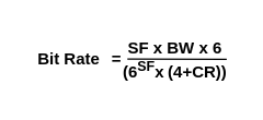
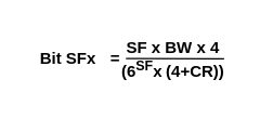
- <mxCell id="5" value="SF x BW x 6" style="text;html=1;align=center;verticalAlign=middle;whiteSpace=wrap;rounded=0;fontStyle=1" vertex="1" parent="2"><mxGeometry x="70" width="75" height="30" as="geometry" /></mxCell>
+ <mxCell id="5" value="SF x BW x 4" style="text;html=1;align=center;verticalAlign=middle;whiteSpace=wrap;rounded=0;fontStyle=1" vertex="1" parent="2"><mxGeometry x="70" width="75" height="30" as="geometry" /></mxCell>
- <mxCell id="3" value="Bit Rate" style="text;html=1;align=center;verticalAlign=middle;whiteSpace=wrap;rounded=0;fontStyle=1" vertex="1" parent="2"><mxGeometry y="8" width="60" height="30" as="geometry" /></mxCell>
+ <mxCell id="3" value="Bit SFx" style="text;html=1;align=center;verticalAlign=middle;whiteSpace=wrap;rounded=0;fontStyle=1" vertex="1" parent="2"><mxGeometry y="8" width="60" height="30" as="geometry" /></mxCell>
